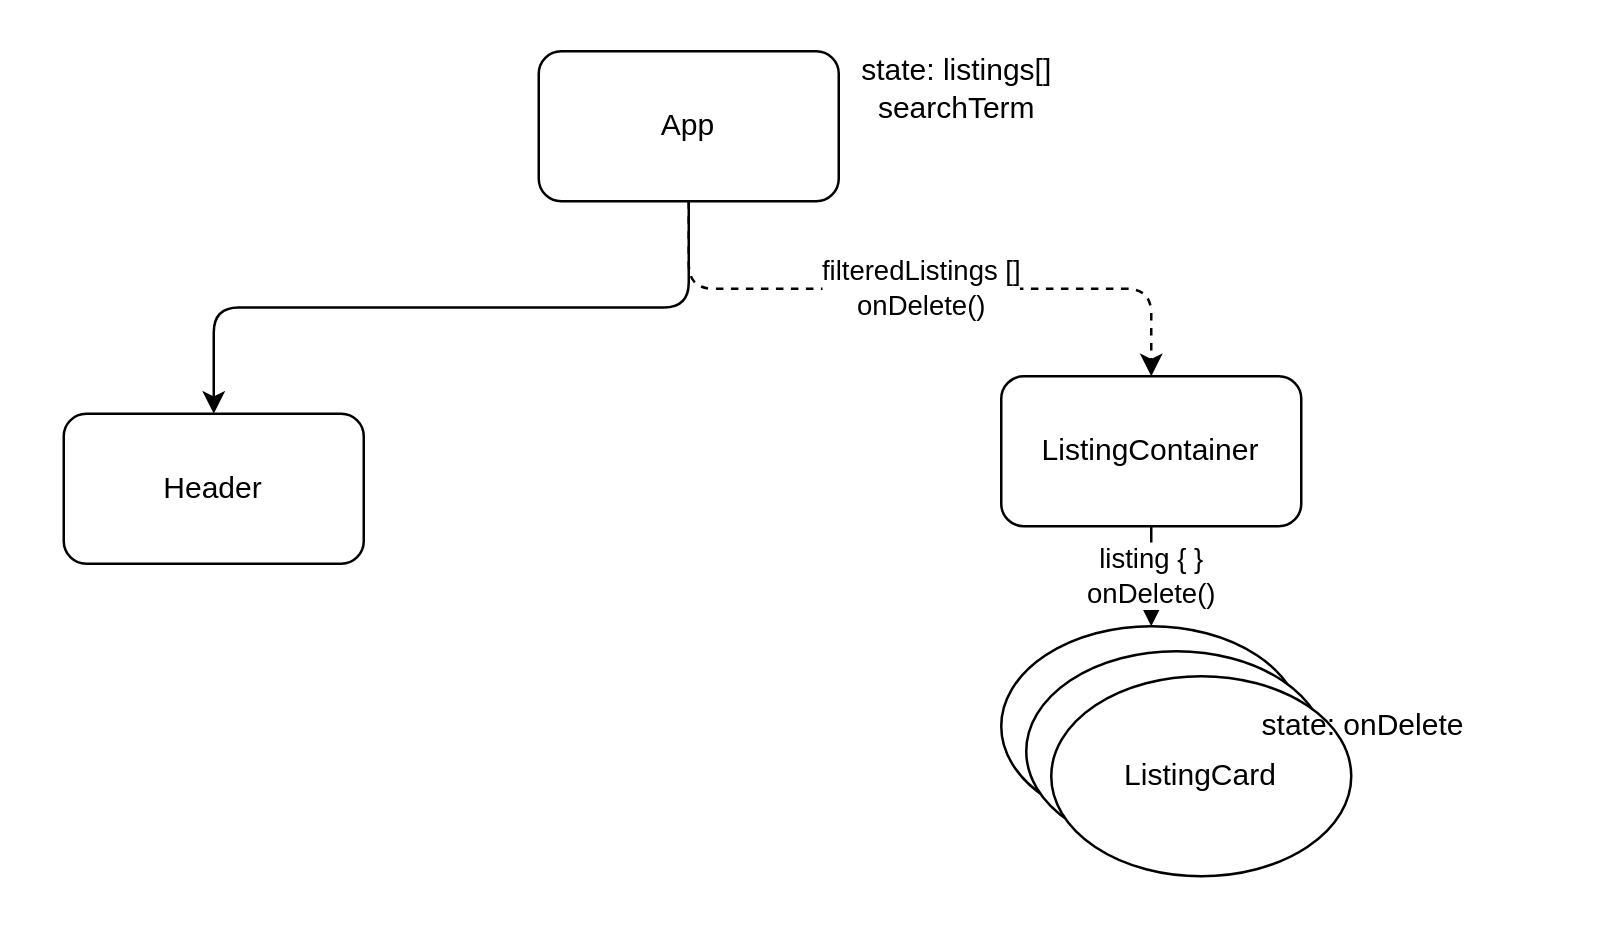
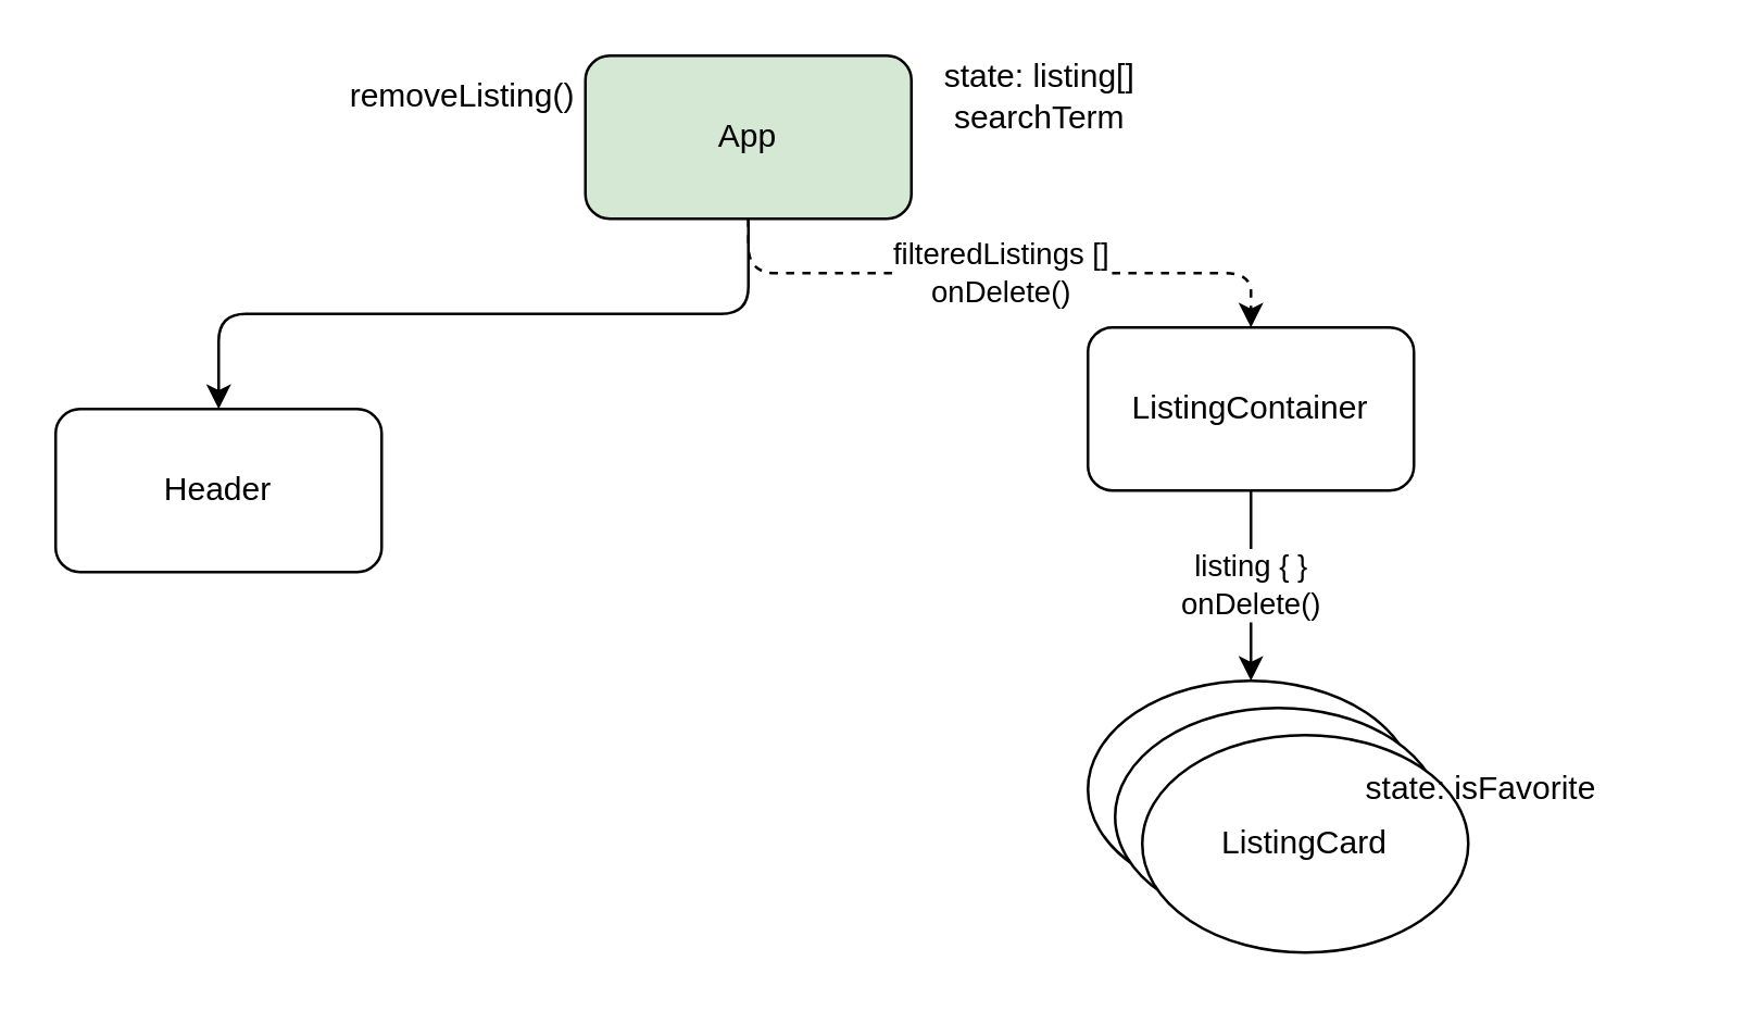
+ <mxCell id="13" value="removeListing()" style="text;html=1;strokeColor=none;fillColor=none;align=center;verticalAlign=middle;whiteSpace=wrap;rounded=0;" vertex="1" parent="1"><mxGeometry x="140" y="20" width="60" height="30" as="geometry" /></mxCell>
- <mxCell id="11" value="state: listings[]&lt;br&gt;searchTerm" style="text;html=1;strokeColor=none;fillColor=none;align=center;verticalAlign=middle;whiteSpace=wrap;rounded=0;" parent="1" vertex="1"><mxGeometry x="320" y="20" width="125" height="30" as="geometry" /></mxCell>
+ <mxCell id="11" value="state: listing[]&lt;br&gt;searchTerm" style="text;html=1;strokeColor=none;fillColor=none;align=center;verticalAlign=middle;whiteSpace=wrap;rounded=0;" parent="1" vertex="1"><mxGeometry x="320" y="20" width="125" height="30" as="geometry" /></mxCell>
- <mxCell id="4" value="App" style="rounded=1;whiteSpace=wrap;html=1;" parent="1" vertex="1"><mxGeometry x="215" y="20" width="120" height="60" as="geometry" /></mxCell>
+ <mxCell id="4" value="App" style="rounded=1;whiteSpace=wrap;html=1;fillColor=#d5e8d4;" parent="1" vertex="1"><mxGeometry x="215" y="20" width="120" height="60" as="geometry" /></mxCell>
- <mxCell id="7" value="ListingContainer" style="rounded=1;whiteSpace=wrap;html=1;" parent="1" vertex="1"><mxGeometry x="400" y="150" width="120" height="60" as="geometry" /></mxCell>
+ <mxCell id="7" value="ListingContainer" style="rounded=1;whiteSpace=wrap;html=1;" parent="1" vertex="1"><mxGeometry x="400" y="120" width="120" height="60" as="geometry" /></mxCell>
- <mxCell id="5" value="Header" style="rounded=1;whiteSpace=wrap;html=1;" parent="1" vertex="1"><mxGeometry x="25" y="165" width="120" height="60" as="geometry" /></mxCell>
+ <mxCell id="5" value="Header" style="rounded=1;whiteSpace=wrap;html=1;" parent="1" vertex="1"><mxGeometry x="20" y="150" width="120" height="60" as="geometry" /></mxCell>
- <mxCell id="12" value="state: onDelete" style="text;html=1;strokeColor=none;fillColor=none;align=center;verticalAlign=middle;whiteSpace=wrap;rounded=0;" vertex="1" parent="1"><mxGeometry x="470" y="275" width="150" height="30" as="geometry" /></mxCell>
+ <mxCell id="12" value="state: isFavorite" style="text;html=1;strokeColor=none;fillColor=none;align=center;verticalAlign=middle;whiteSpace=wrap;rounded=0;" vertex="1" parent="1"><mxGeometry x="470" y="275" width="150" height="30" as="geometry" /></mxCell>
